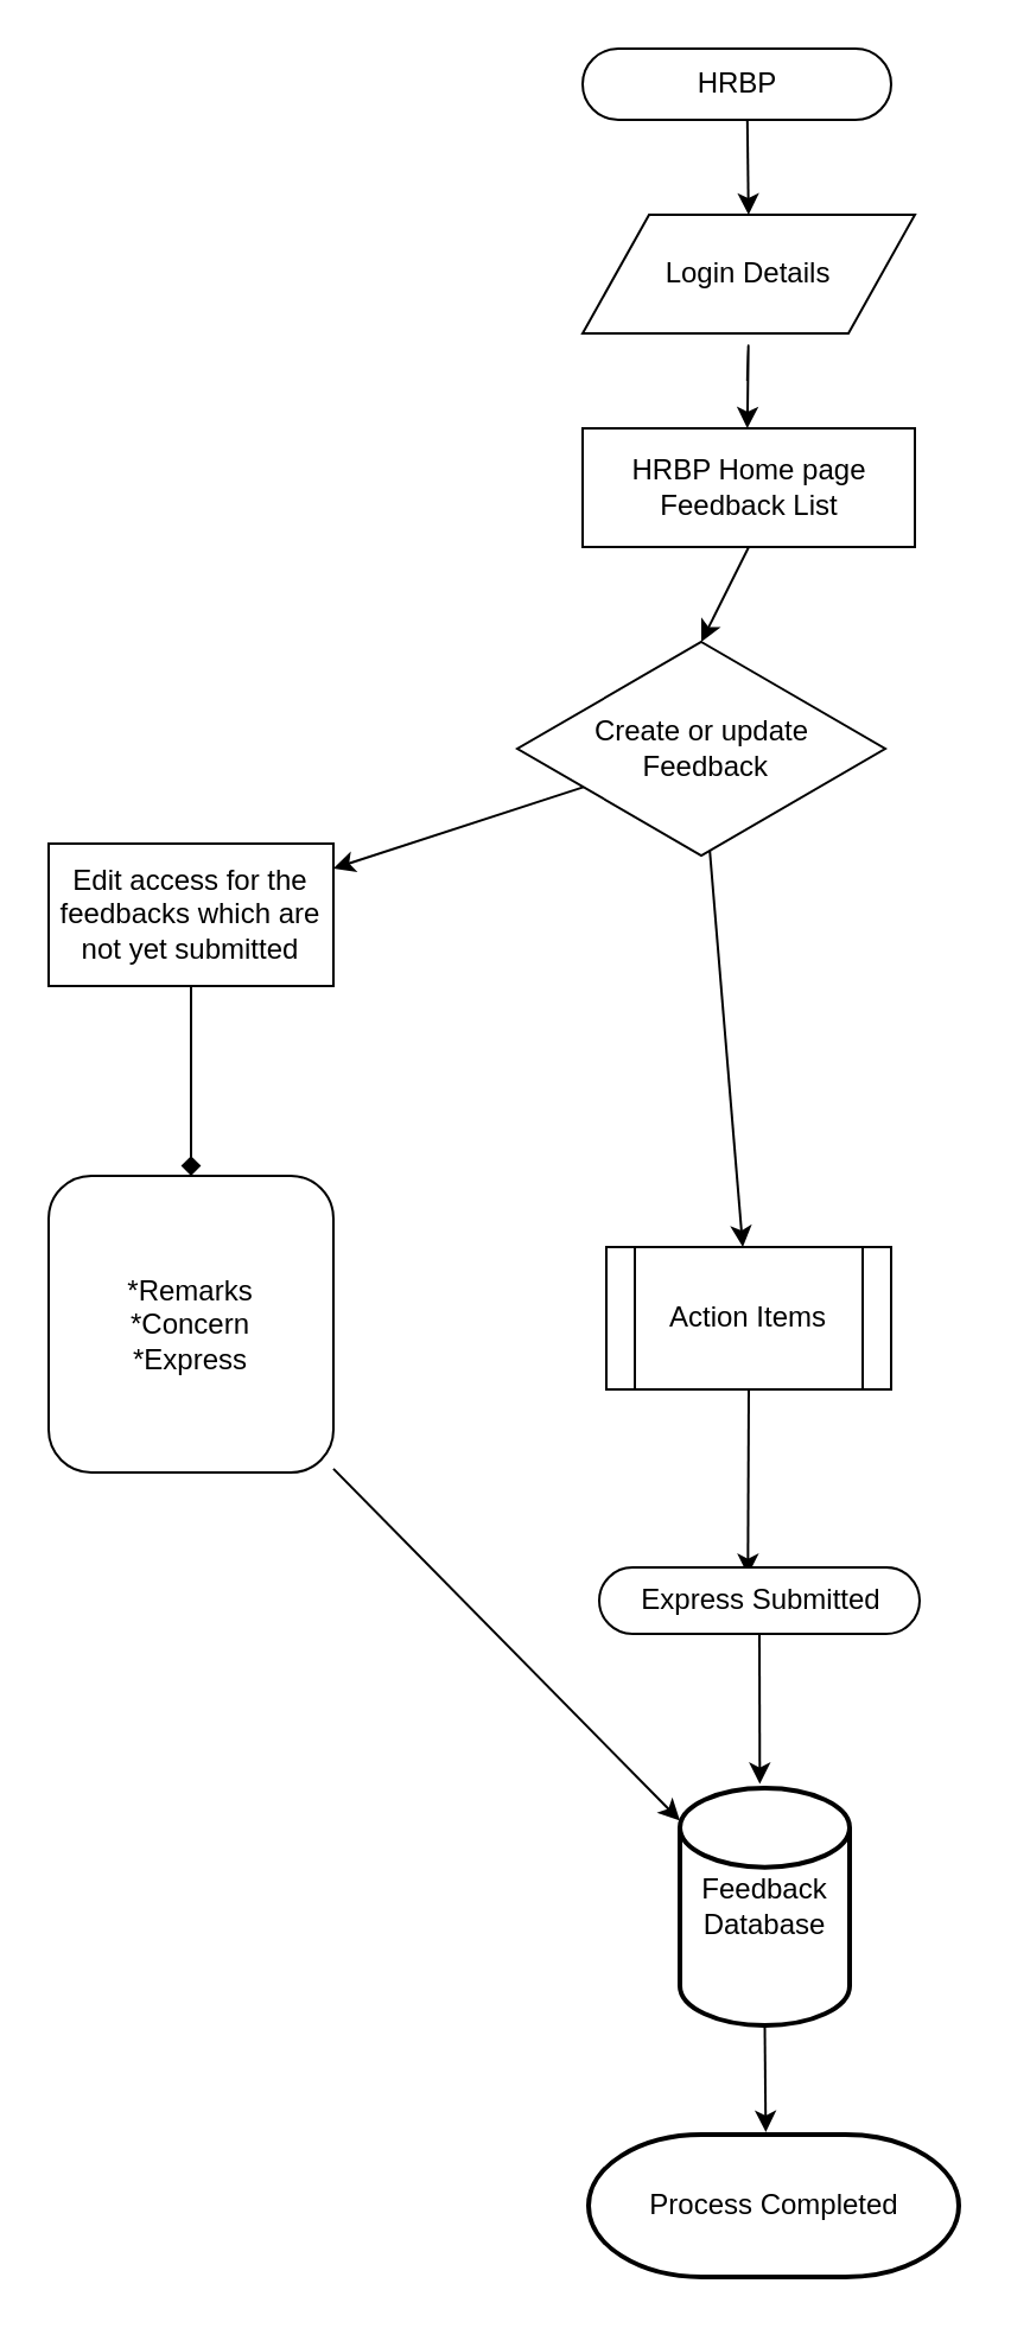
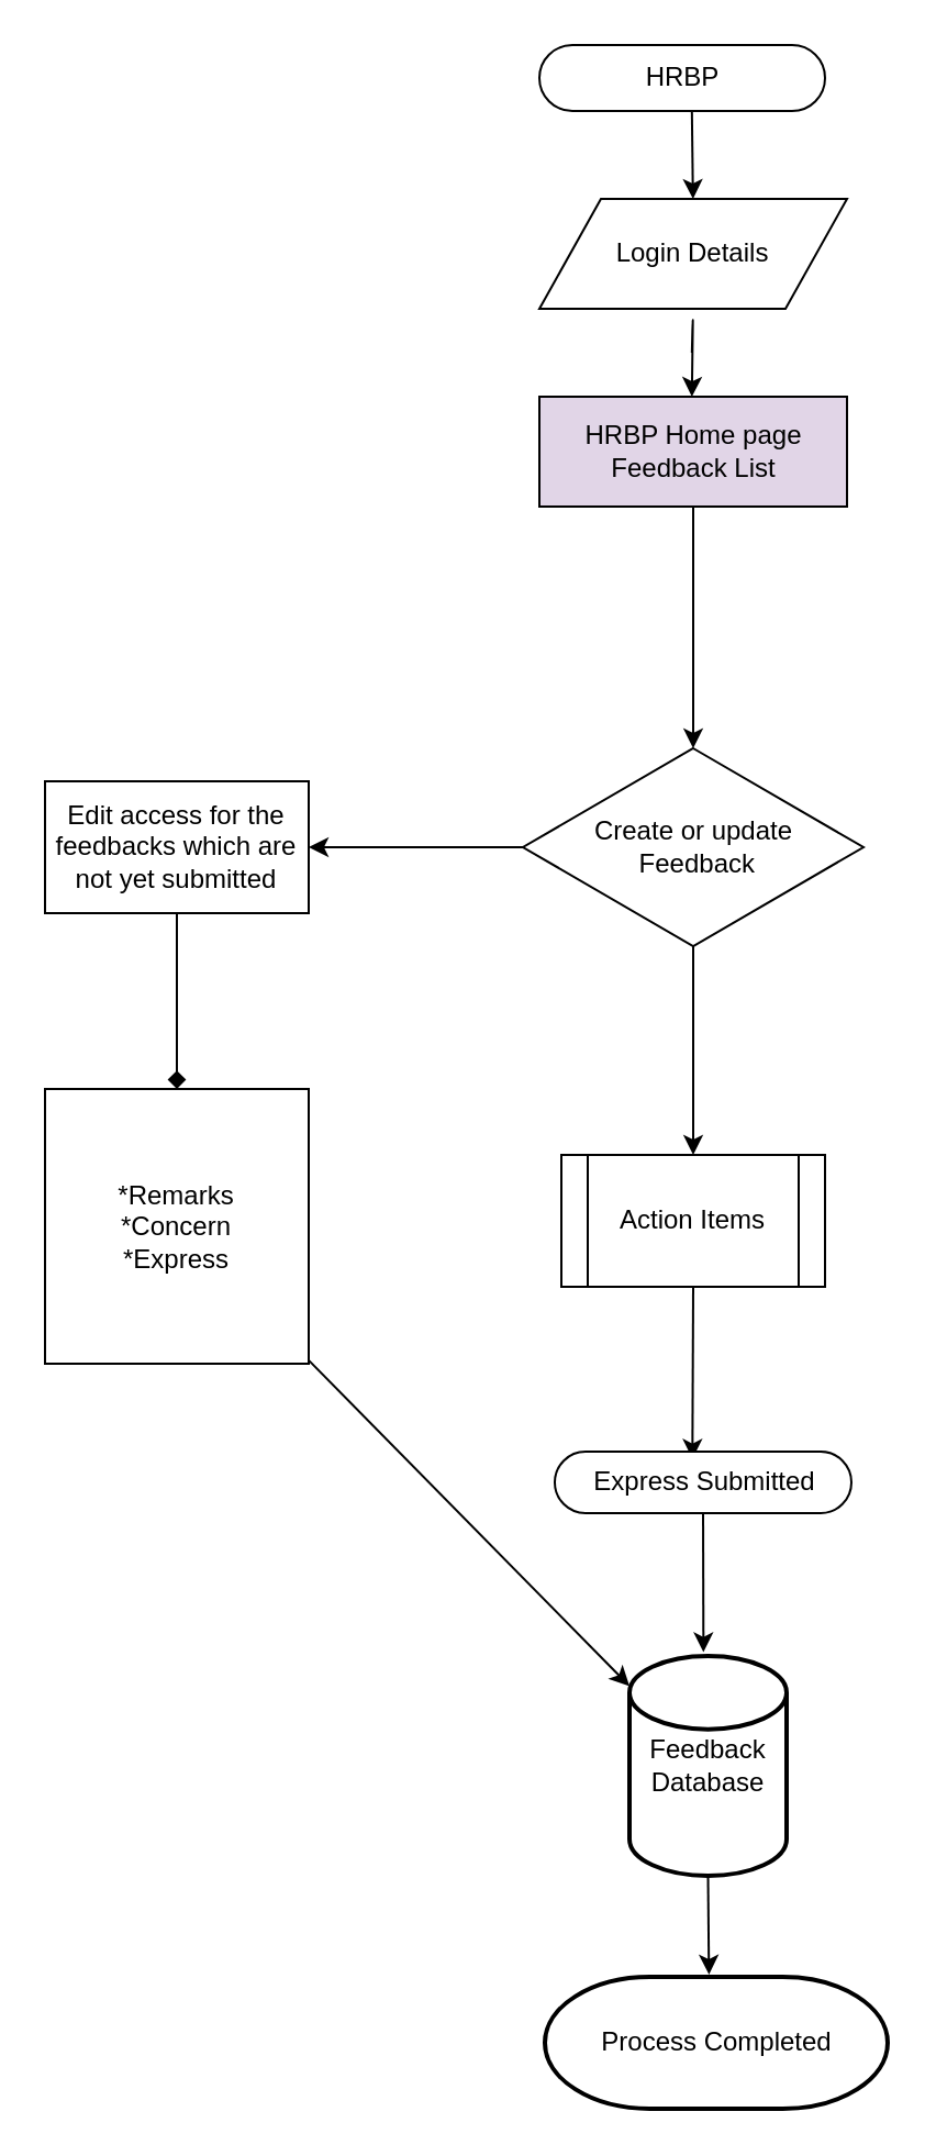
- <mxCell id="6" value="HRBP Home page&lt;br&gt;&lt;span style=&quot;&quot;&gt;Feedback List&lt;/span&gt;" style="html=1;dashed=0;whitespace=wrap;" vertex="1" parent="1"><mxGeometry x="245" y="180" width="140" height="50" as="geometry" /></mxCell>
+ <mxCell id="6" value="HRBP Home page&lt;br&gt;&lt;span style=&quot;&quot;&gt;Feedback List&lt;/span&gt;" style="html=1;dashed=0;whitespace=wrap;fillColor=#e1d5e7;" vertex="1" parent="1"><mxGeometry x="245" y="180" width="140" height="50" as="geometry" /></mxCell>
- <mxCell id="10" value="Create or update&lt;br&gt;&amp;nbsp;Feedback" style="shape=rhombus;html=1;dashed=0;whitespace=wrap;perimeter=rhombusPerimeter;" vertex="1" parent="1"><mxGeometry x="217.5" y="270" width="155" height="90" as="geometry" /></mxCell>
+ <mxCell id="10" value="Create or update&lt;br&gt;&amp;nbsp;Feedback" style="shape=rhombus;html=1;dashed=0;whitespace=wrap;perimeter=rhombusPerimeter;" vertex="1" parent="1"><mxGeometry x="237.5" y="340" width="155" height="90" as="geometry" /></mxCell>
- <mxCell id="16" value="*Remarks&lt;br&gt;*Concern&lt;br&gt;*Express" style="whiteSpace=wrap;html=1;dashed=0;rounded=1;" vertex="1" parent="1"><mxGeometry x="20" y="495" width="120" height="125" as="geometry" /></mxCell>
+ <mxCell id="16" value="*Remarks&lt;br&gt;*Concern&lt;br&gt;*Express" style="whiteSpace=wrap;html=1;dashed=0;" vertex="1" parent="1"><mxGeometry x="20" y="495" width="120" height="125" as="geometry" /></mxCell>
